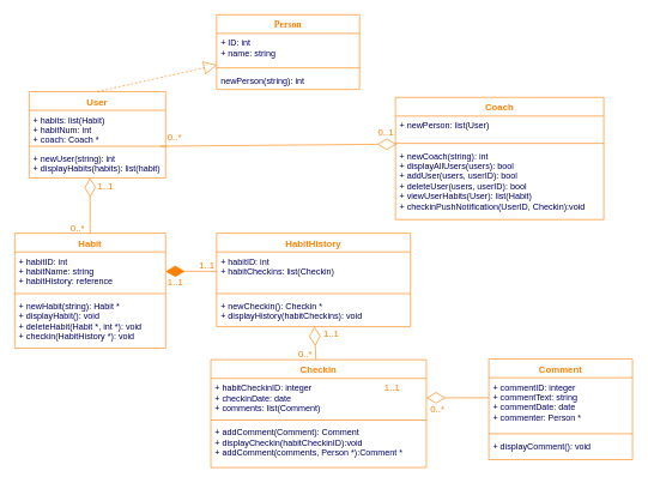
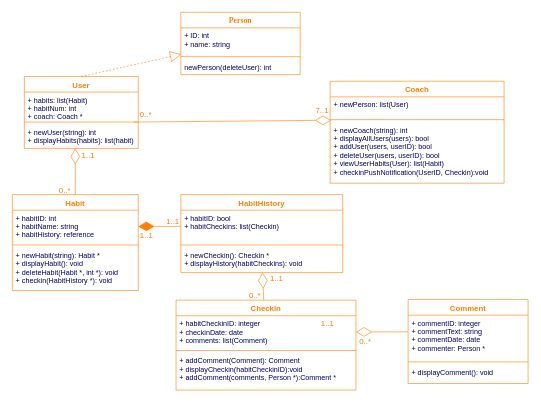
- <mxCell id="42" value="newPerson(string): int" style="text;strokeColor=none;fillColor=none;align=left;verticalAlign=top;spacingLeft=4;spacingRight=4;overflow=hidden;rotatable=0;points=[[0,0.5],[1,0.5]];portConstraint=eastwest;fontColor=#000066;" parent="39" vertex="1"><mxGeometry y="78" width="199" height="26" as="geometry" /></mxCell>
+ <mxCell id="42" value="newPerson(deleteUser): int" style="text;strokeColor=none;fillColor=none;align=left;verticalAlign=top;spacingLeft=4;spacingRight=4;overflow=hidden;rotatable=0;points=[[0,0.5],[1,0.5]];portConstraint=eastwest;fontColor=#000066;" parent="39" vertex="1"><mxGeometry y="78" width="199" height="26" as="geometry" /></mxCell>
- <mxCell id="37" value="0..1" style="text;html=1;resizable=0;points=[];autosize=1;align=left;verticalAlign=top;spacingTop=-4;fontSize=13;fontColor=#FF8000;" parent="1" vertex="1"><mxGeometry x="524" y="174" width="40" height="20" as="geometry" /></mxCell>
+ <mxCell id="37" value="7..1" style="text;html=1;resizable=0;points=[];autosize=1;align=left;verticalAlign=top;spacingTop=-4;fontSize=13;fontColor=#FF8000;" parent="1" vertex="1"><mxGeometry x="524" y="174" width="40" height="20" as="geometry" /></mxCell>
- <mxCell id="17" value="+ habitID: int&#10;+ habitCheckins: list(Checkin)" style="text;strokeColor=none;fillColor=none;align=left;verticalAlign=top;spacingLeft=4;spacingRight=4;overflow=hidden;rotatable=0;points=[[0,0.5],[1,0.5]];portConstraint=eastwest;fontColor=#000066;" parent="16" vertex="1"><mxGeometry y="26" width="270" height="54" as="geometry" /></mxCell>
+ <mxCell id="17" value="+ habitID: bool&#10;+ habitCheckins: list(Checkin)" style="text;strokeColor=none;fillColor=none;align=left;verticalAlign=top;spacingLeft=4;spacingRight=4;overflow=hidden;rotatable=0;points=[[0,0.5],[1,0.5]];portConstraint=eastwest;fontColor=#000066;" parent="16" vertex="1"><mxGeometry y="26" width="270" height="54" as="geometry" /></mxCell>
